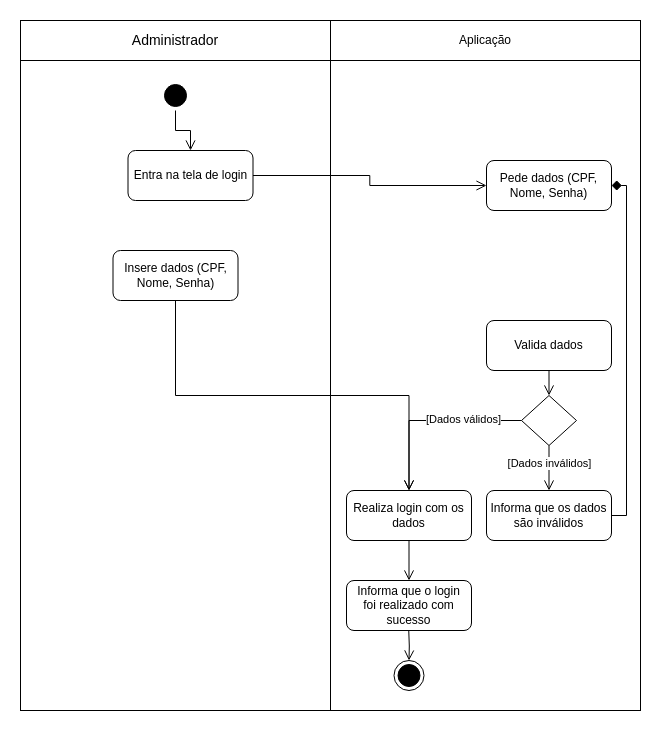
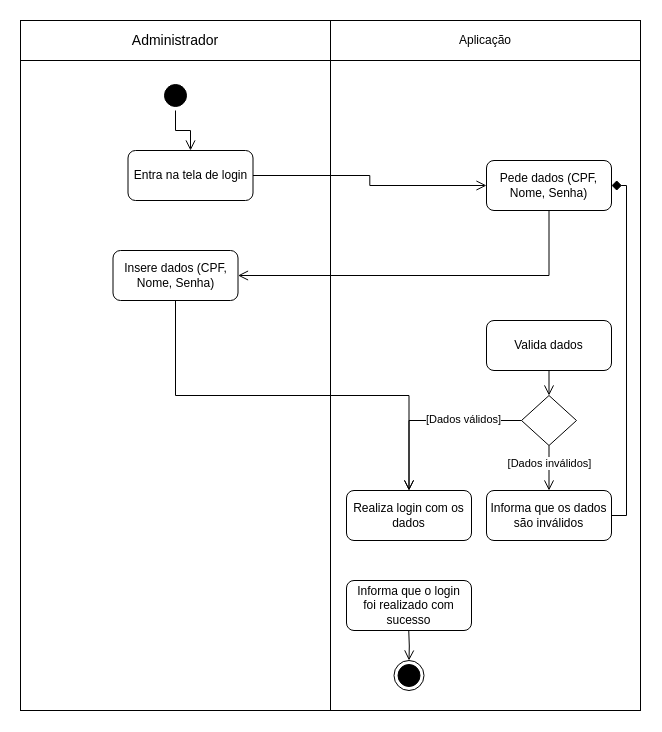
+ <mxCell id="12" value="" style="edgeStyle=orthogonalEdgeStyle;html=1;verticalAlign=bottom;endArrow=open;endSize=8;strokeColor=#000000;rounded=0;entryX=1;entryY=0.5;entryDx=0;entryDy=0;exitX=0.5;exitY=1;exitDx=0;exitDy=0;" edge="1" parent="1" source="9" target="11"><mxGeometry relative="1" as="geometry"><mxPoint x="521" y="260" as="targetPoint" /><mxPoint x="416" y="260" as="sourcePoint" /></mxGeometry></mxCell>
- <mxCell id="25" value="" style="edgeStyle=orthogonalEdgeStyle;html=1;verticalAlign=bottom;endArrow=open;endSize=8;strokeColor=#000000;rounded=0;entryX=0.5;entryY=0;entryDx=0;entryDy=0;exitX=0.5;exitY=1;exitDx=0;exitDy=0;" edge="1" parent="1" source="21" target="22"><mxGeometry relative="1" as="geometry"><mxPoint x="481" y="430" as="targetPoint" /><mxPoint x="531" y="430" as="sourcePoint" /></mxGeometry></mxCell>
